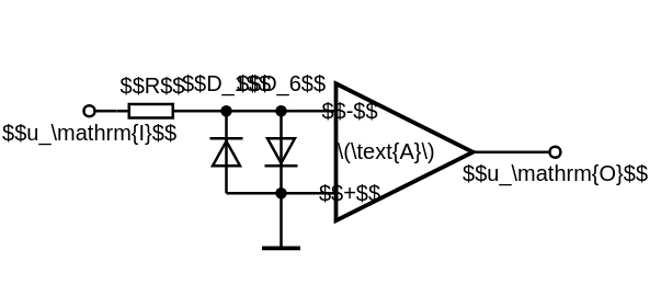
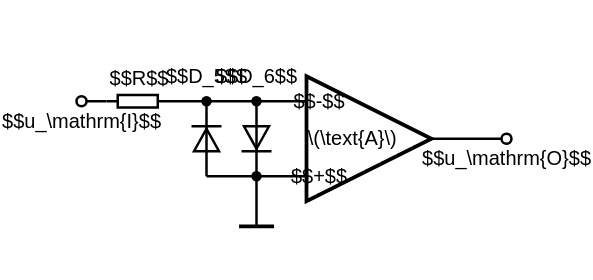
- <mxCell id="25" value="$$D_1$$" style="text;html=1;align=center;verticalAlign=middle;resizable=1;points=[];autosize=1;strokeColor=none;fillColor=none;fontSize=8;movable=1;rotatable=1;deletable=1;editable=1;connectable=1;" vertex="1" parent="1"><mxGeometry x="70" y="20" width="20" height="20" as="geometry" /></mxCell>
+ <mxCell id="25" value="$$D_5$$" style="text;html=1;align=center;verticalAlign=middle;resizable=1;points=[];autosize=1;strokeColor=none;fillColor=none;fontSize=8;movable=1;rotatable=1;deletable=1;editable=1;connectable=1;" vertex="1" parent="1"><mxGeometry x="70" y="20" width="20" height="20" as="geometry" /></mxCell>
